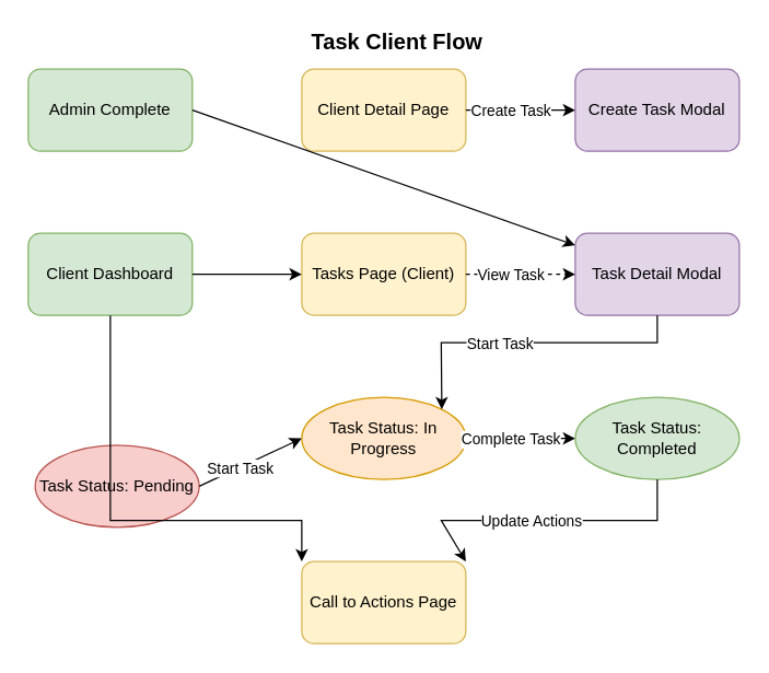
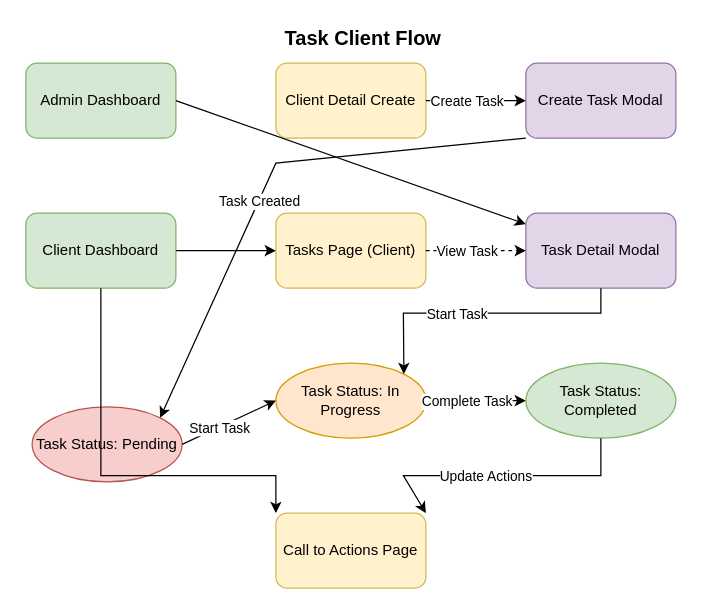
- <mxCell id="2" value="Admin Complete" style="rounded=1;whiteSpace=wrap;html=1;fillColor=#d5e8d4;strokeColor=#82b366;" vertex="1" parent="1"><mxGeometry x="20" y="50" width="120" height="60" as="geometry" /></mxCell>
+ <mxCell id="2" value="Admin Dashboard" style="rounded=1;whiteSpace=wrap;html=1;fillColor=#d5e8d4;strokeColor=#82b366;" vertex="1" parent="1"><mxGeometry x="20" y="50" width="120" height="60" as="geometry" /></mxCell>
- <mxCell id="3" value="Client Detail Page" style="rounded=1;whiteSpace=wrap;html=1;fillColor=#fff2cc;strokeColor=#d6b656;" vertex="1" parent="1"><mxGeometry x="220" y="50" width="120" height="60" as="geometry" /></mxCell>
+ <mxCell id="3" value="Client Detail Create" style="rounded=1;whiteSpace=wrap;html=1;fillColor=#fff2cc;strokeColor=#d6b656;" vertex="1" parent="1"><mxGeometry x="220" y="50" width="120" height="60" as="geometry" /></mxCell>
+ <mxCell id="15" value="" style="endArrow=classic;html=1;rounded=0;exitX=0;exitY=1;exitDx=0;exitDy=0;entryX=1;entryY=0;entryDx=0;entryDy=0;" edge="1" parent="1" source="4" target="8"><mxGeometry width="50" height="50" relative="1" as="geometry"><mxPoint x="300" y="430" as="sourcePoint" /><mxPoint x="350" y="380" as="targetPoint" /><Array as="points"><mxPoint x="220" y="130" /></Array></mxGeometry></mxCell>
+ <mxCell id="16" value="Task Created" style="edgeLabel;html=1;align=center;verticalAlign=middle;resizable=0;points=[];" vertex="1" connectable="0" parent="15"><mxGeometry x="0.1" relative="1" as="geometry"><mxPoint as="offset" /></mxGeometry></mxCell>
